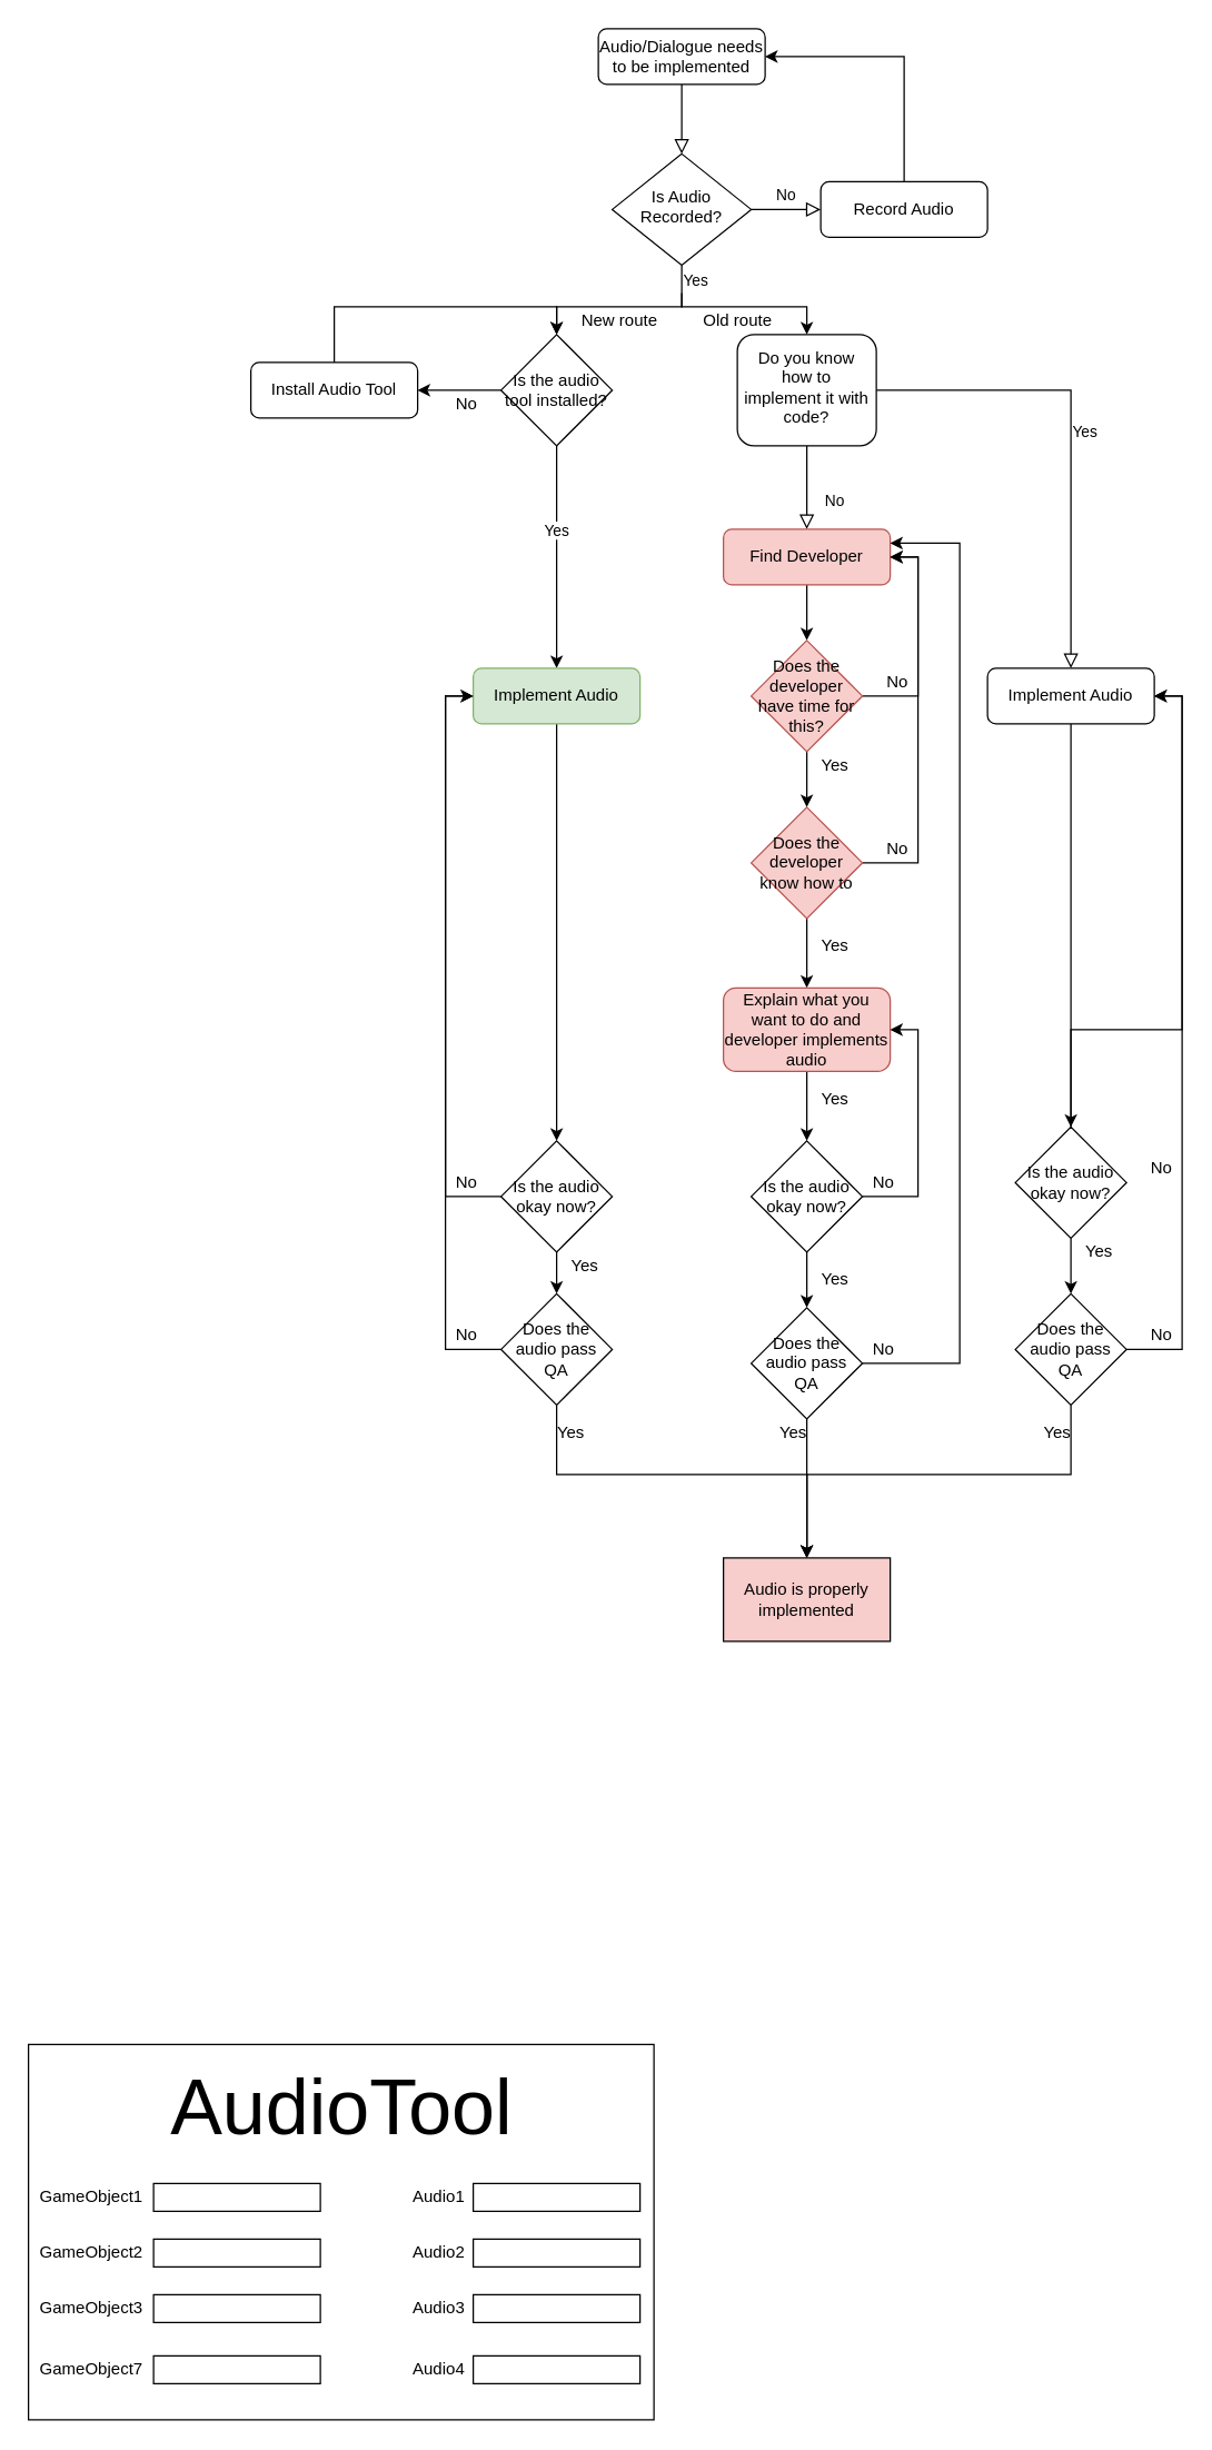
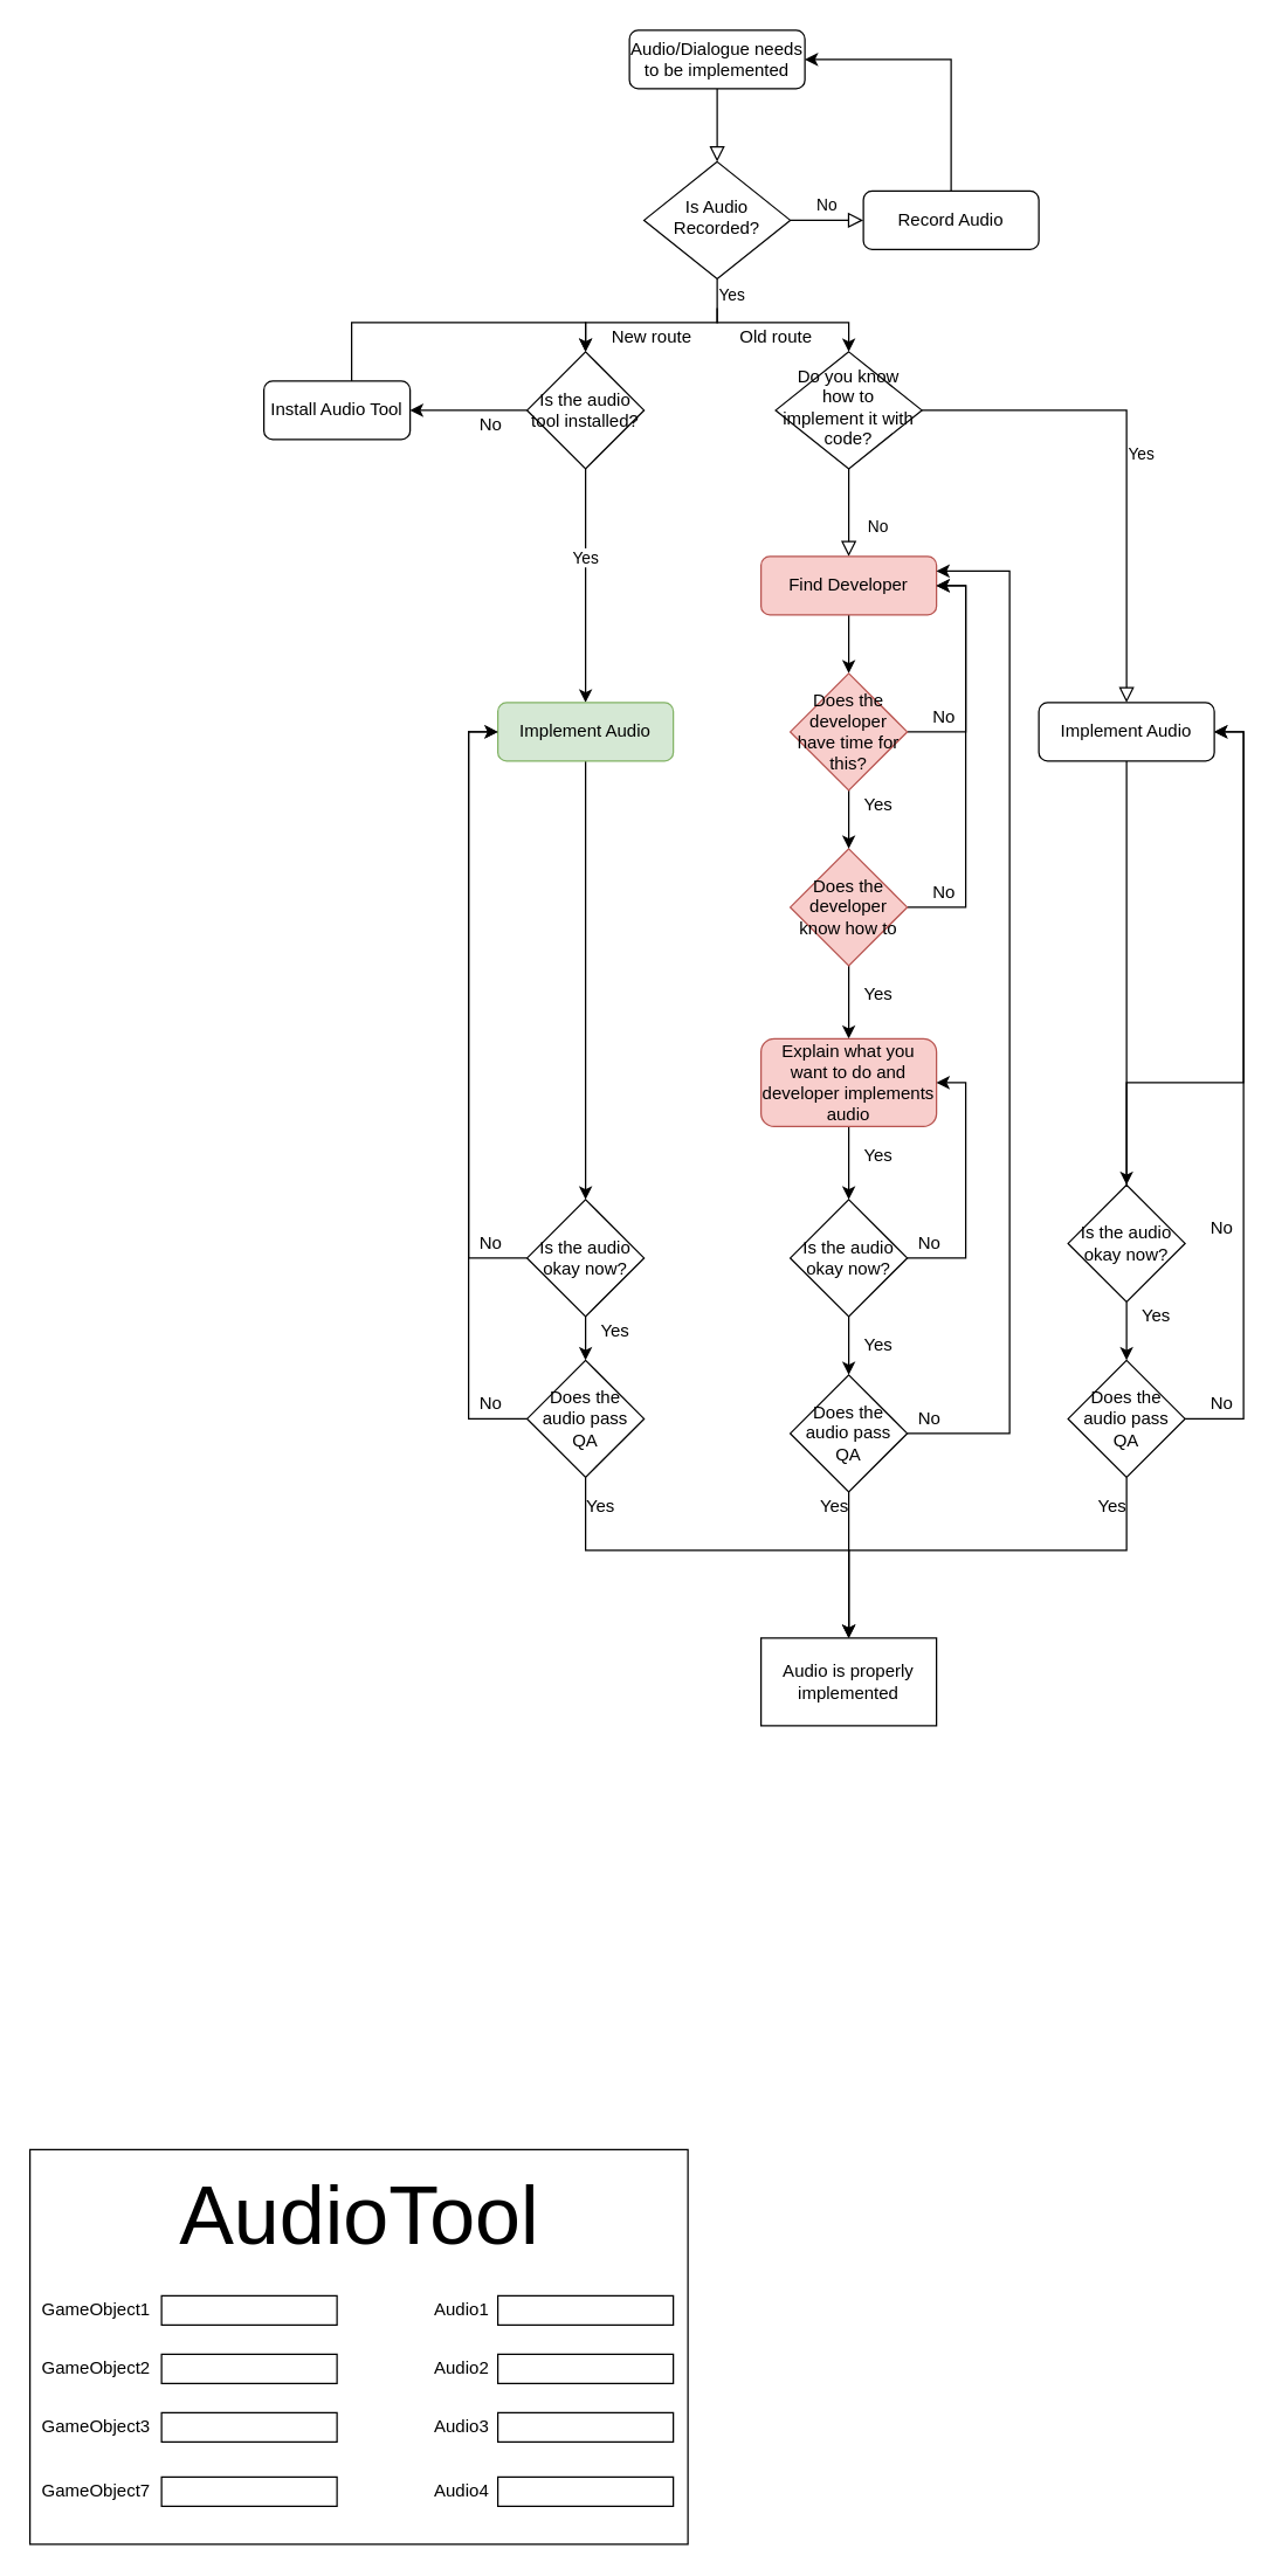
- <mxCell id="32" value="Install Audio Tool" style="rounded=1;whiteSpace=wrap;html=1;" vertex="1" parent="1"><mxGeometry x="180" y="260" width="120" height="40" as="geometry" /></mxCell>
+ <mxCell id="32" value="Install Audio Tool" style="rounded=1;whiteSpace=wrap;html=1;" vertex="1" parent="1"><mxGeometry x="180" y="260" width="100" height="40" as="geometry" /></mxCell>
- <mxCell id="13" value="Do you know how to implement it with code?" style="whiteSpace=wrap;html=1;shadow=0;fontFamily=Helvetica;fontSize=12;align=center;strokeWidth=1;spacing=6;spacingTop=-4;rounded=1;" parent="1" vertex="1"><mxGeometry x="530" y="240" width="100" height="80" as="geometry" /></mxCell>
+ <mxCell id="13" value="Do you know how to implement it with code?" style="rhombus;whiteSpace=wrap;html=1;shadow=0;fontFamily=Helvetica;fontSize=12;align=center;strokeWidth=1;spacing=6;spacingTop=-4;" parent="1" vertex="1"><mxGeometry x="530" y="240" width="100" height="80" as="geometry" /></mxCell>
- <mxCell id="26" value="Audio is properly implemented" style="rounded=0;whiteSpace=wrap;html=1;fillColor=#f8cecc;" vertex="1" parent="1"><mxGeometry x="520" y="1120" width="120" height="60" as="geometry" /></mxCell>
+ <mxCell id="26" value="Audio is properly implemented" style="rounded=0;whiteSpace=wrap;html=1;" vertex="1" parent="1"><mxGeometry x="520" y="1120" width="120" height="60" as="geometry" /></mxCell>
